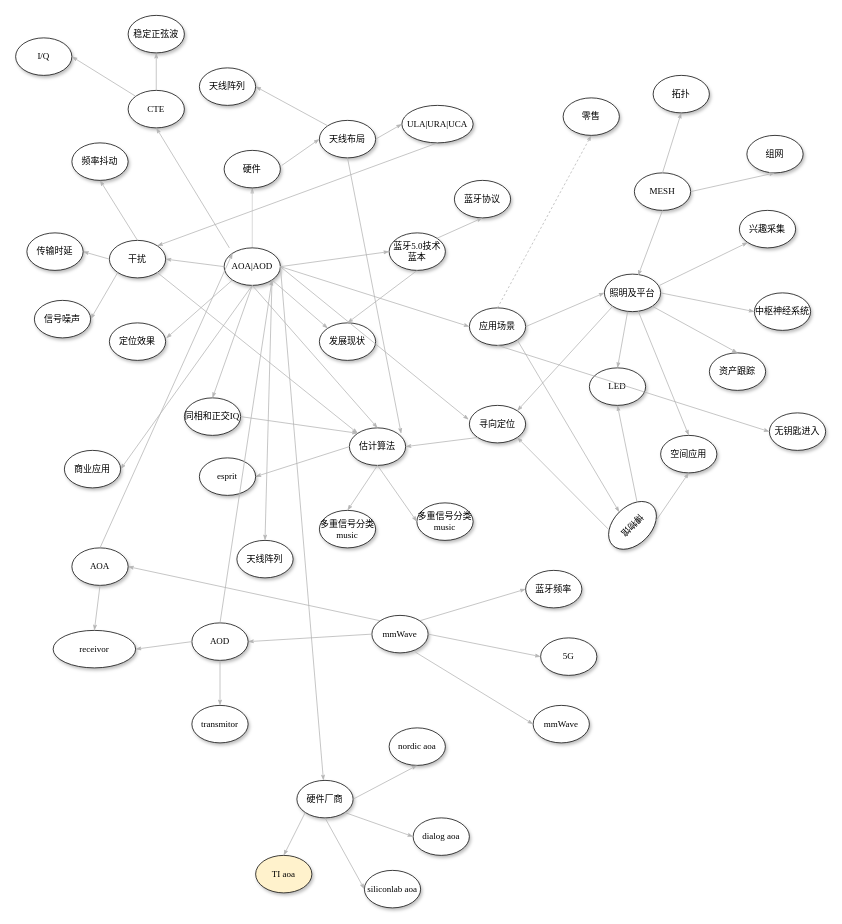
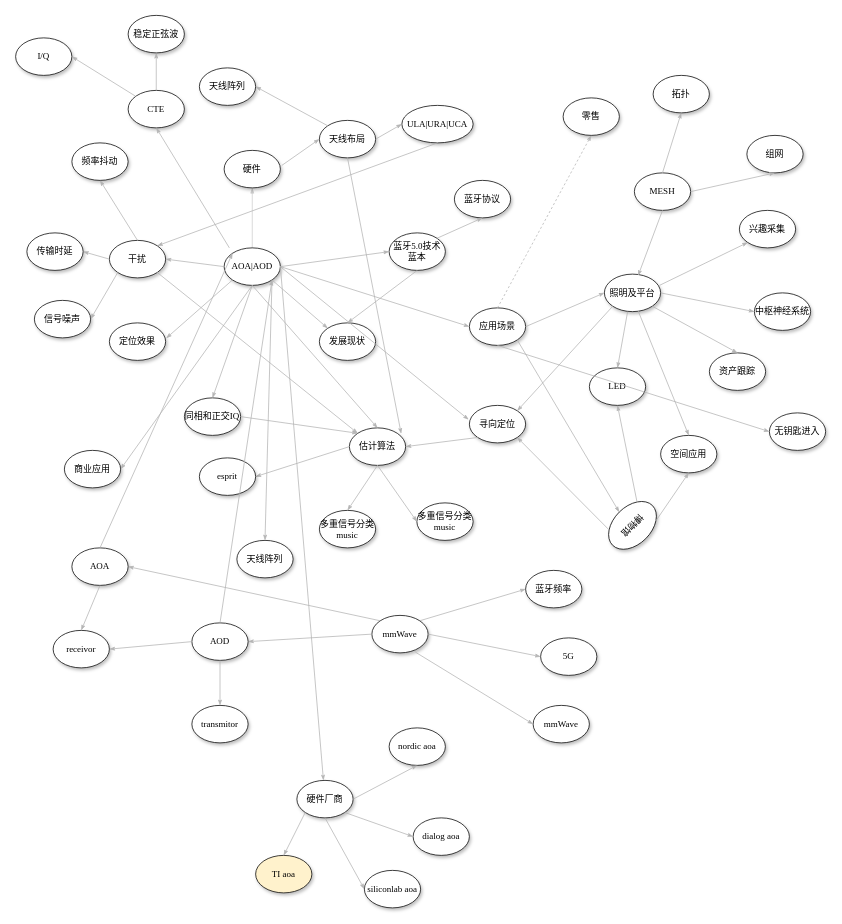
- <mxCell id="78" value="receivor" style="ellipse;whiteSpace=wrap;html=1;rounded=0;shadow=1;comic=0;labelBackgroundColor=none;strokeWidth=1;fontFamily=Verdana;fontSize=12;align=center;" parent="1" vertex="1"><mxGeometry x="70" y="840" width="110" height="50" as="geometry" /></mxCell>
+ <mxCell id="78" value="receivor" style="ellipse;whiteSpace=wrap;html=1;rounded=0;shadow=1;comic=0;labelBackgroundColor=none;strokeWidth=1;fontFamily=Verdana;fontSize=12;align=center;" parent="1" vertex="1"><mxGeometry x="70" y="840" width="75" height="50" as="geometry" /></mxCell>
